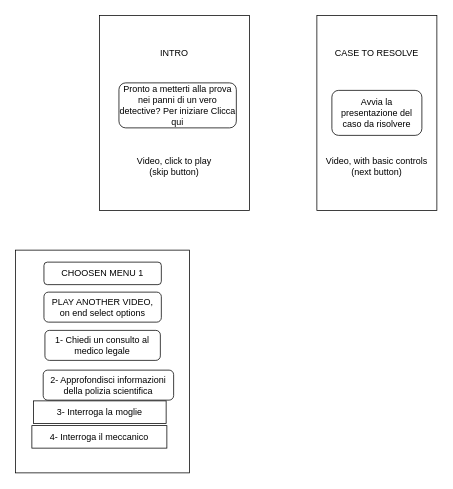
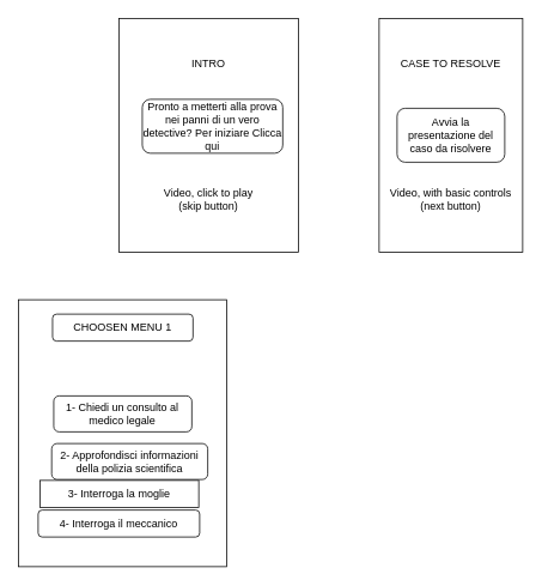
- <mxCell id="10" value="PLAY ANOTHER VIDEO,&lt;br&gt;on end select options" style="rounded=1;whiteSpace=wrap;html=1;" vertex="1" parent="8"><mxGeometry x="26.09" y="59" width="156.52" height="40" as="geometry" /></mxCell>
- <mxCell id="15" value="&lt;div&gt;&lt;span style=&quot;background-color: initial;&quot;&gt;4- Interroga il meccanico&lt;/span&gt;&lt;br&gt;&lt;/div&gt;" style="whiteSpace=wrap;html=1;rounded=0;" vertex="1" parent="8"><mxGeometry x="10" y="237" width="180" height="30" as="geometry" /></mxCell>
+ <mxCell id="15" value="&lt;div&gt;&lt;span style=&quot;background-color: initial;&quot;&gt;4- Interroga il meccanico&lt;/span&gt;&lt;br&gt;&lt;/div&gt;" style="rounded=1;whiteSpace=wrap;html=1;" vertex="1" parent="8"><mxGeometry x="10" y="237" width="180" height="30" as="geometry" /></mxCell>
